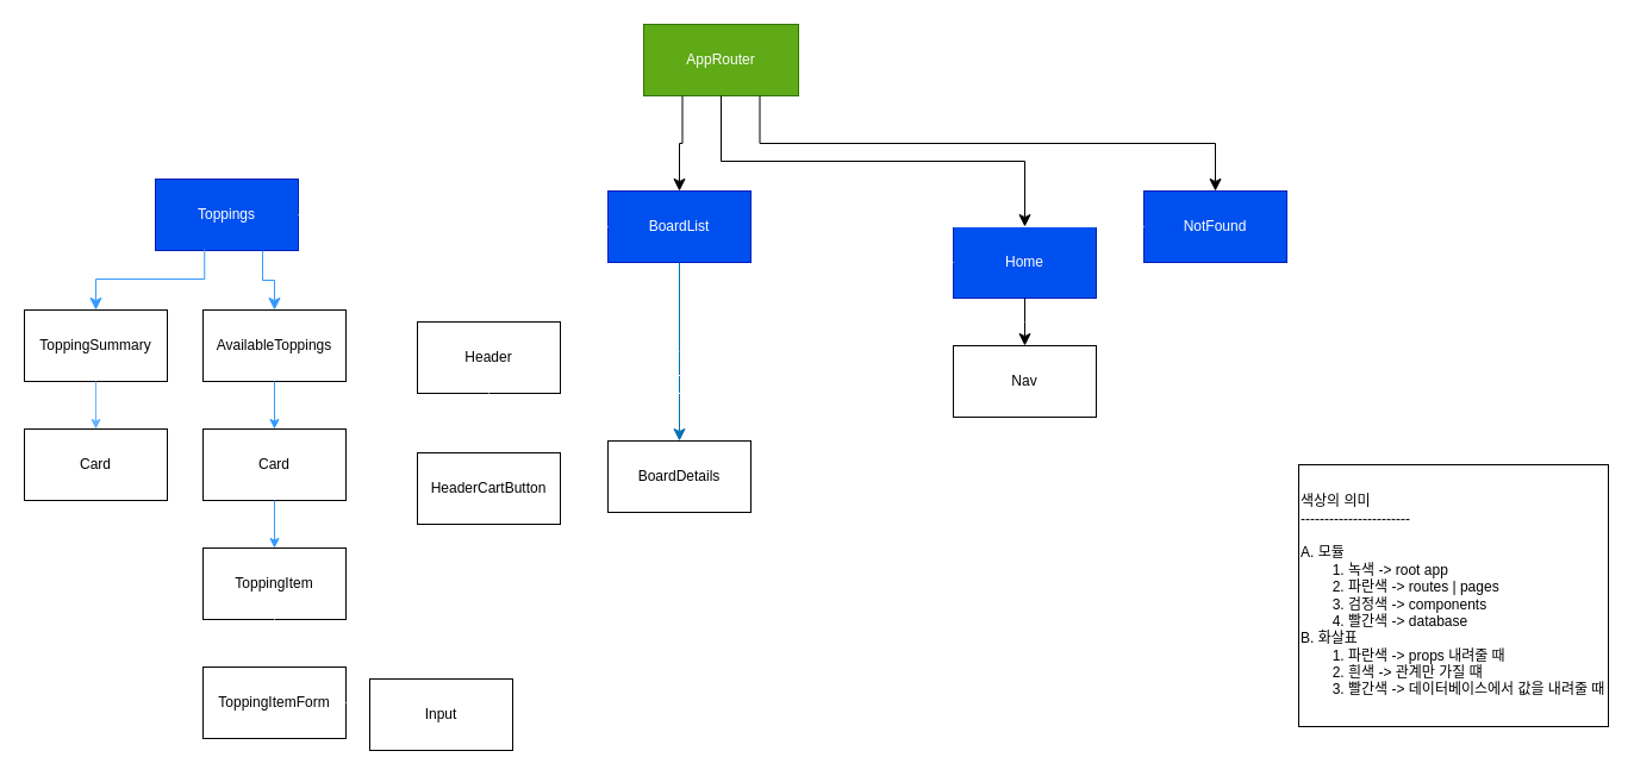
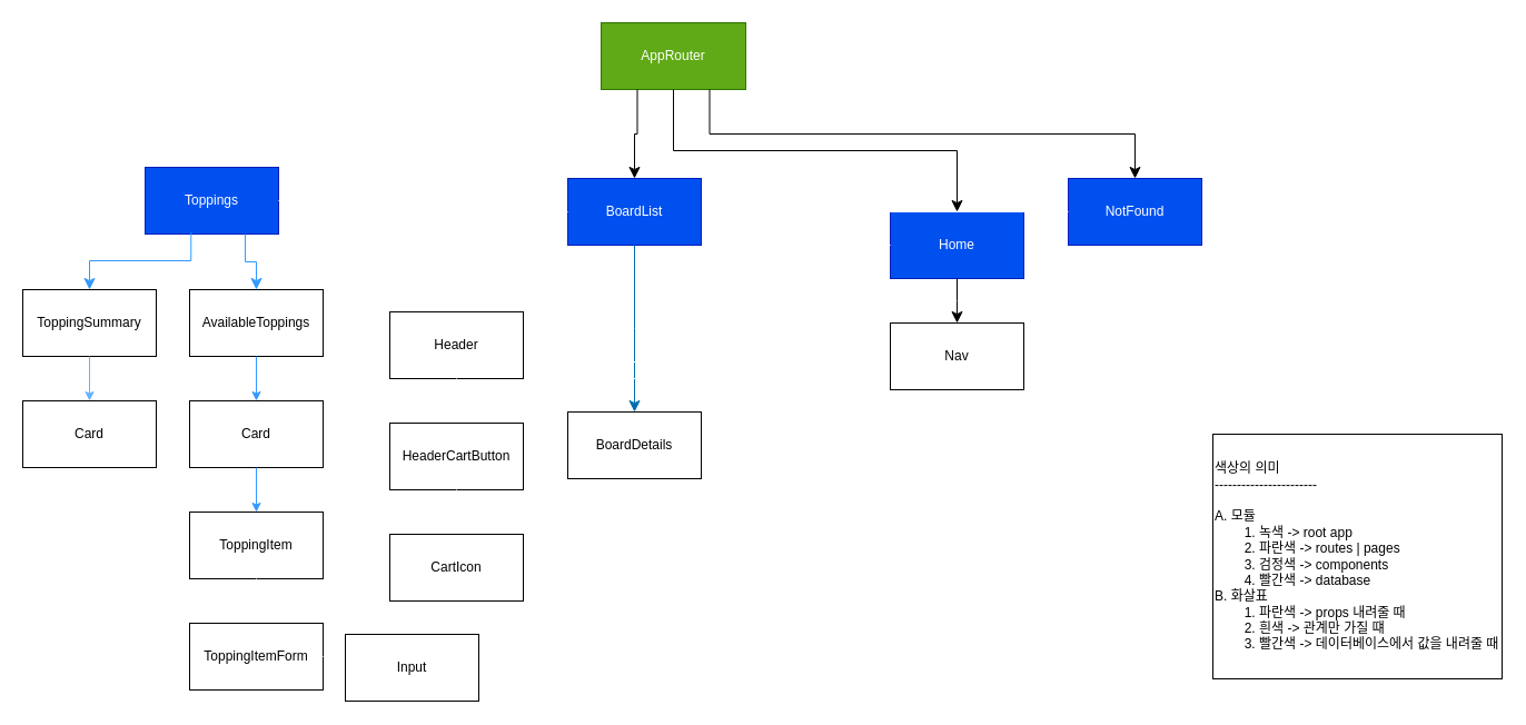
- <mxCell id="29" value="Header" style="rounded=0;whiteSpace=wrap;html=1;" vertex="1" parent="1"><mxGeometry x="350" y="270" width="120" height="60" as="geometry" /></mxCell>
+ <mxCell id="29" value="Header" style="rounded=0;whiteSpace=wrap;html=1;" vertex="1" parent="1"><mxGeometry x="350" y="280" width="120" height="60" as="geometry" /></mxCell>
+ <mxCell id="38" value="" style="endArrow=classic;html=1;strokeColor=#FFFFFF;exitX=0.5;exitY=1;exitDx=0;exitDy=0;entryX=0.5;entryY=0;entryDx=0;entryDy=0;" edge="1" parent="1" source="30" target="37"><mxGeometry width="50" height="50" relative="1" as="geometry"><mxPoint x="510" y="440" as="sourcePoint" /><mxPoint x="560" y="390" as="targetPoint" /></mxGeometry></mxCell>
+ <mxCell id="37" value="CartIcon" style="whiteSpace=wrap;html=1;" vertex="1" parent="1"><mxGeometry x="350" y="480" width="120" height="60" as="geometry" /></mxCell>
